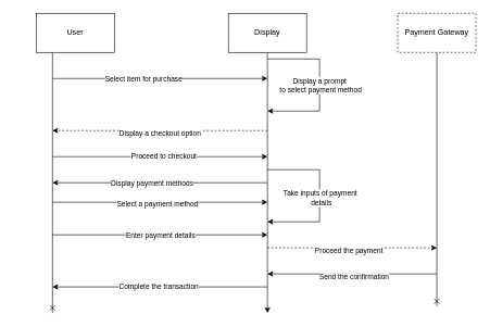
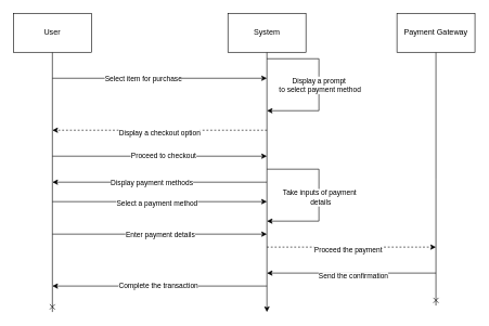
- <mxCell id="3" value="User" style="rounded=0;whiteSpace=wrap;html=1;" vertex="1" parent="1"><mxGeometry x="55" y="20" width="120" height="60" as="geometry" /></mxCell>
+ <mxCell id="3" value="User" style="rounded=0;whiteSpace=wrap;html=1;" vertex="1" parent="1"><mxGeometry x="20" y="20" width="120" height="60" as="geometry" /></mxCell>
- <mxCell id="5" value="Display" style="rounded=0;whiteSpace=wrap;html=1;" vertex="1" parent="1"><mxGeometry x="350" y="20" width="120" height="60" as="geometry" /></mxCell>
+ <mxCell id="5" value="System" style="rounded=0;whiteSpace=wrap;html=1;" vertex="1" parent="1"><mxGeometry x="350" y="20" width="120" height="60" as="geometry" /></mxCell>
- <mxCell id="7" value="Payment Gateway" style="rounded=0;whiteSpace=wrap;html=1;dashed=1;" vertex="1" parent="1"><mxGeometry x="610" y="20" width="120" height="60" as="geometry" /></mxCell>
+ <mxCell id="7" value="Payment Gateway" style="rounded=0;whiteSpace=wrap;html=1;" vertex="1" parent="1"><mxGeometry x="610" y="20" width="120" height="60" as="geometry" /></mxCell>
